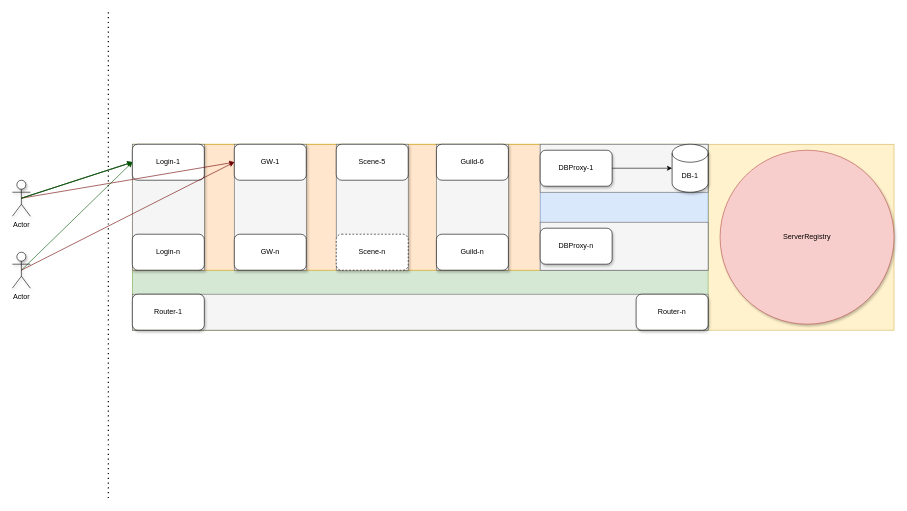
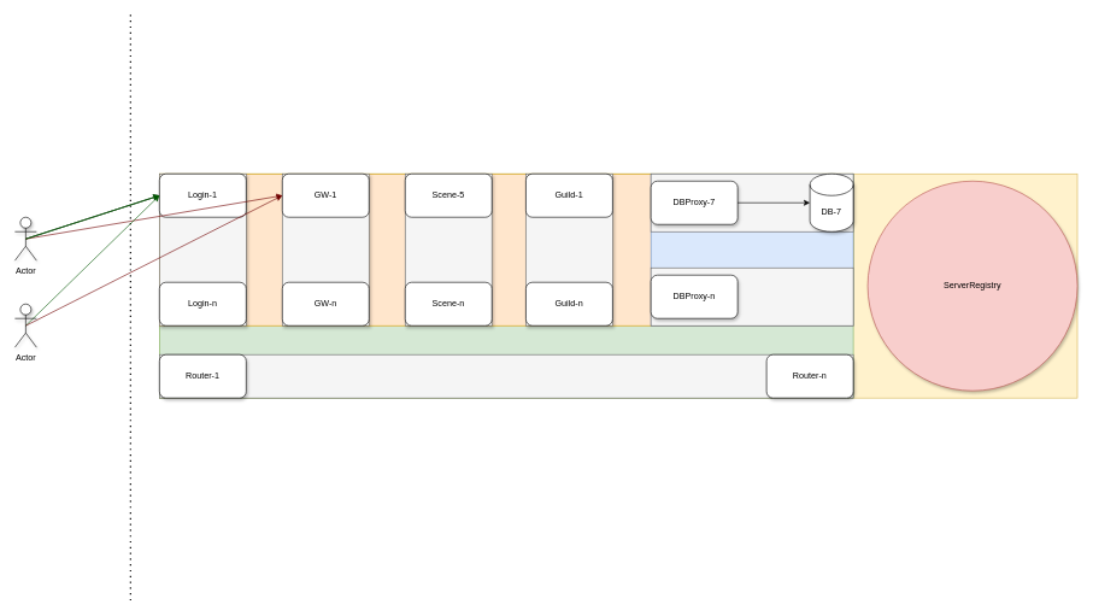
- <mxCell id="21" value="Guild-6" style="rounded=1;whiteSpace=wrap;html=1;" vertex="1" parent="20"><mxGeometry width="120" height="60" as="geometry" /></mxCell>
+ <mxCell id="21" value="Guild-1" style="rounded=1;whiteSpace=wrap;html=1;" vertex="1" parent="20"><mxGeometry width="120" height="60" as="geometry" /></mxCell>
- <mxCell id="30" value="DBProxy-1" style="rounded=1;whiteSpace=wrap;html=1;shadow=1;" vertex="1" parent="29"><mxGeometry y="10" width="120" height="60" as="geometry" /></mxCell>
+ <mxCell id="30" value="DBProxy-7" style="rounded=1;whiteSpace=wrap;html=1;shadow=1;" vertex="1" parent="29"><mxGeometry y="10" width="120" height="60" as="geometry" /></mxCell>
- <mxCell id="31" value="DB-1" style="shape=cylinder3;whiteSpace=wrap;html=1;boundedLbl=1;backgroundOutline=1;size=15;shadow=1;" vertex="1" parent="29"><mxGeometry x="220" width="60" height="80" as="geometry" /></mxCell>
+ <mxCell id="31" value="DB-7" style="shape=cylinder3;whiteSpace=wrap;html=1;boundedLbl=1;backgroundOutline=1;size=15;shadow=1;" vertex="1" parent="29"><mxGeometry x="220" width="60" height="80" as="geometry" /></mxCell>
- <mxCell id="18" value="Scene-n" style="rounded=1;whiteSpace=wrap;html=1;dashed=1;" vertex="1" parent="16"><mxGeometry y="150" width="120" height="60" as="geometry" /></mxCell>
+ <mxCell id="18" value="Scene-n" style="rounded=1;whiteSpace=wrap;html=1;" vertex="1" parent="16"><mxGeometry y="150" width="120" height="60" as="geometry" /></mxCell>
